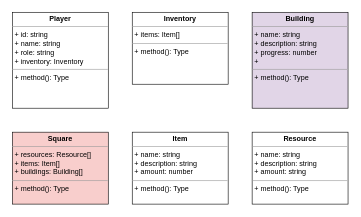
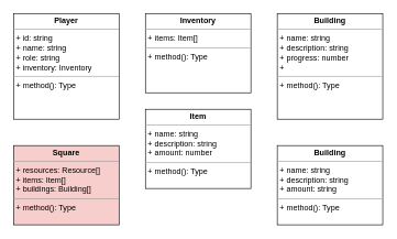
- <mxCell id="4" value="&lt;p style=&quot;margin: 0px ; margin-top: 4px ; text-align: center&quot;&gt;&lt;b&gt;Building&lt;/b&gt;&lt;br&gt;&lt;/p&gt;&lt;hr size=&quot;1&quot;&gt;&lt;p style=&quot;margin: 0px ; margin-left: 4px&quot;&gt;+ name: string&lt;/p&gt;&lt;p style=&quot;margin: 0px ; margin-left: 4px&quot;&gt;+ description: string&lt;/p&gt;&lt;p style=&quot;margin: 0px ; margin-left: 4px&quot;&gt;+ progress: number&lt;/p&gt;&lt;p style=&quot;margin: 0px ; margin-left: 4px&quot;&gt;+ &lt;br&gt;&lt;/p&gt;&lt;hr size=&quot;1&quot;&gt;&lt;p style=&quot;margin: 0px ; margin-left: 4px&quot;&gt;+ method(): Type&lt;/p&gt;" style="verticalAlign=top;align=left;overflow=fill;fontSize=12;fontFamily=Helvetica;html=1;fillColor=#e1d5e7;" parent="1" vertex="1"><mxGeometry x="420" y="20" width="160" height="160" as="geometry" /></mxCell>
+ <mxCell id="4" value="&lt;p style=&quot;margin: 0px ; margin-top: 4px ; text-align: center&quot;&gt;&lt;b&gt;Building&lt;/b&gt;&lt;br&gt;&lt;/p&gt;&lt;hr size=&quot;1&quot;&gt;&lt;p style=&quot;margin: 0px ; margin-left: 4px&quot;&gt;+ name: string&lt;/p&gt;&lt;p style=&quot;margin: 0px ; margin-left: 4px&quot;&gt;+ description: string&lt;/p&gt;&lt;p style=&quot;margin: 0px ; margin-left: 4px&quot;&gt;+ progress: number&lt;/p&gt;&lt;p style=&quot;margin: 0px ; margin-left: 4px&quot;&gt;+ &lt;br&gt;&lt;/p&gt;&lt;hr size=&quot;1&quot;&gt;&lt;p style=&quot;margin: 0px ; margin-left: 4px&quot;&gt;+ method(): Type&lt;/p&gt;" style="verticalAlign=top;align=left;overflow=fill;fontSize=12;fontFamily=Helvetica;html=1;" parent="1" vertex="1"><mxGeometry x="420" y="20" width="160" height="160" as="geometry" /></mxCell>
- <mxCell id="7" value="&lt;p style=&quot;margin: 0px ; margin-top: 4px ; text-align: center&quot;&gt;&lt;b&gt;Resource&lt;/b&gt;&lt;br&gt;&lt;/p&gt;&lt;hr size=&quot;1&quot;&gt;&lt;p style=&quot;margin: 0px ; margin-left: 4px&quot;&gt;+ name: string&lt;/p&gt;&lt;p style=&quot;margin: 0px ; margin-left: 4px&quot;&gt;+ description: string&lt;/p&gt;&lt;p style=&quot;margin: 0px ; margin-left: 4px&quot;&gt;+ amount: string&lt;br&gt;&lt;/p&gt;&lt;hr size=&quot;1&quot;&gt;&lt;p style=&quot;margin: 0px ; margin-left: 4px&quot;&gt;+ method(): Type&lt;/p&gt;" style="verticalAlign=top;align=left;overflow=fill;fontSize=12;fontFamily=Helvetica;html=1;" parent="1" vertex="1"><mxGeometry x="420" y="220" width="160" height="120" as="geometry" /></mxCell>
+ <mxCell id="7" value="&lt;p style=&quot;margin: 0px ; margin-top: 4px ; text-align: center&quot;&gt;&lt;b&gt;Building&lt;/b&gt;&lt;br&gt;&lt;/p&gt;&lt;hr size=&quot;1&quot;&gt;&lt;p style=&quot;margin: 0px ; margin-left: 4px&quot;&gt;+ name: string&lt;/p&gt;&lt;p style=&quot;margin: 0px ; margin-left: 4px&quot;&gt;+ description: string&lt;/p&gt;&lt;p style=&quot;margin: 0px ; margin-left: 4px&quot;&gt;+ amount: string&lt;br&gt;&lt;/p&gt;&lt;hr size=&quot;1&quot;&gt;&lt;p style=&quot;margin: 0px ; margin-left: 4px&quot;&gt;+ method(): Type&lt;/p&gt;" style="verticalAlign=top;align=left;overflow=fill;fontSize=12;fontFamily=Helvetica;html=1;" parent="1" vertex="1"><mxGeometry x="420" y="220" width="160" height="120" as="geometry" /></mxCell>
- <mxCell id="6" value="&lt;p style=&quot;margin: 0px ; margin-top: 4px ; text-align: center&quot;&gt;&lt;b&gt;Item&lt;/b&gt;&lt;br&gt;&lt;/p&gt;&lt;hr size=&quot;1&quot;&gt;&lt;p style=&quot;margin: 0px ; margin-left: 4px&quot;&gt;+ name: string&lt;/p&gt;&lt;p style=&quot;margin: 0px ; margin-left: 4px&quot;&gt;+ description: string&lt;/p&gt;&lt;p style=&quot;margin: 0px ; margin-left: 4px&quot;&gt;+ amount: number&lt;br&gt;&lt;/p&gt;&lt;hr size=&quot;1&quot;&gt;&lt;p style=&quot;margin: 0px ; margin-left: 4px&quot;&gt;+ method(): Type&lt;/p&gt;" style="verticalAlign=top;align=left;overflow=fill;fontSize=12;fontFamily=Helvetica;html=1;" parent="1" vertex="1"><mxGeometry x="220" y="220" width="160" height="120" as="geometry" /></mxCell>
+ <mxCell id="6" value="&lt;p style=&quot;margin: 0px ; margin-top: 4px ; text-align: center&quot;&gt;&lt;b&gt;Item&lt;/b&gt;&lt;br&gt;&lt;/p&gt;&lt;hr size=&quot;1&quot;&gt;&lt;p style=&quot;margin: 0px ; margin-left: 4px&quot;&gt;+ name: string&lt;/p&gt;&lt;p style=&quot;margin: 0px ; margin-left: 4px&quot;&gt;+ description: string&lt;/p&gt;&lt;p style=&quot;margin: 0px ; margin-left: 4px&quot;&gt;+ amount: number&lt;br&gt;&lt;/p&gt;&lt;hr size=&quot;1&quot;&gt;&lt;p style=&quot;margin: 0px ; margin-left: 4px&quot;&gt;+ method(): Type&lt;/p&gt;" style="verticalAlign=top;align=left;overflow=fill;fontSize=12;fontFamily=Helvetica;html=1;" parent="1" vertex="1"><mxGeometry x="220" y="165" width="160" height="120" as="geometry" /></mxCell>
